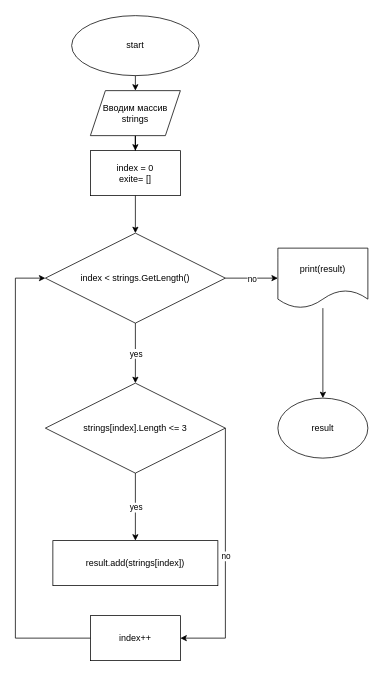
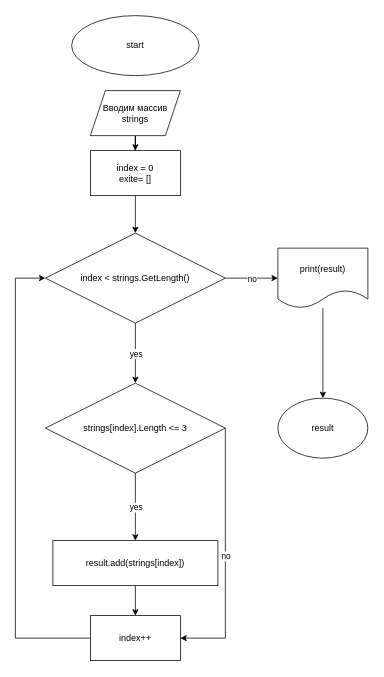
- <mxCell id="13" value="" style="endArrow=classic;html=1;rounded=0;" edge="1" parent="1" source="4" target="23"><mxGeometry relative="1" as="geometry"><mxPoint x="180" y="180" as="sourcePoint" /><mxPoint x="380" y="170" as="targetPoint" /></mxGeometry></mxCell>
+ <mxCell id="8" value="" style="endArrow=classic;html=1;rounded=0;entryX=0.5;entryY=0;entryDx=0;entryDy=0;startArrow=none;" edge="1" parent="1" source="10" target="9"><mxGeometry relative="1" as="geometry"><mxPoint x="180" y="610" as="sourcePoint" /><mxPoint x="280" y="610" as="targetPoint" /></mxGeometry></mxCell>
